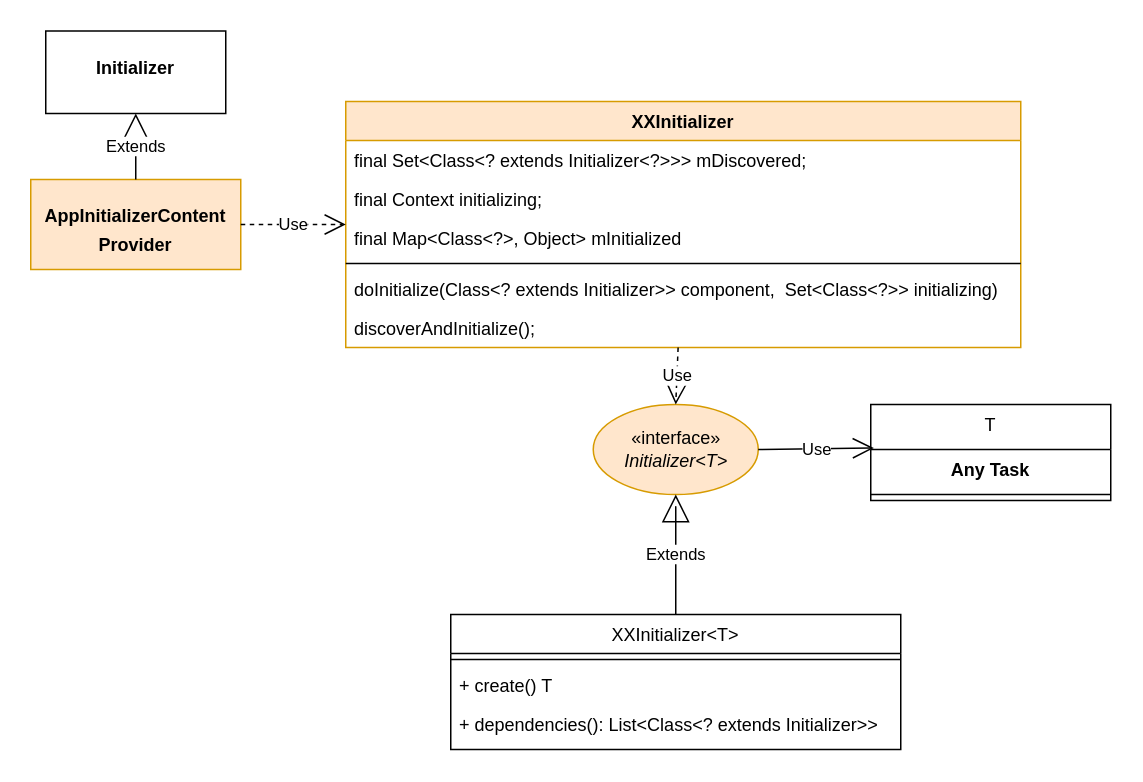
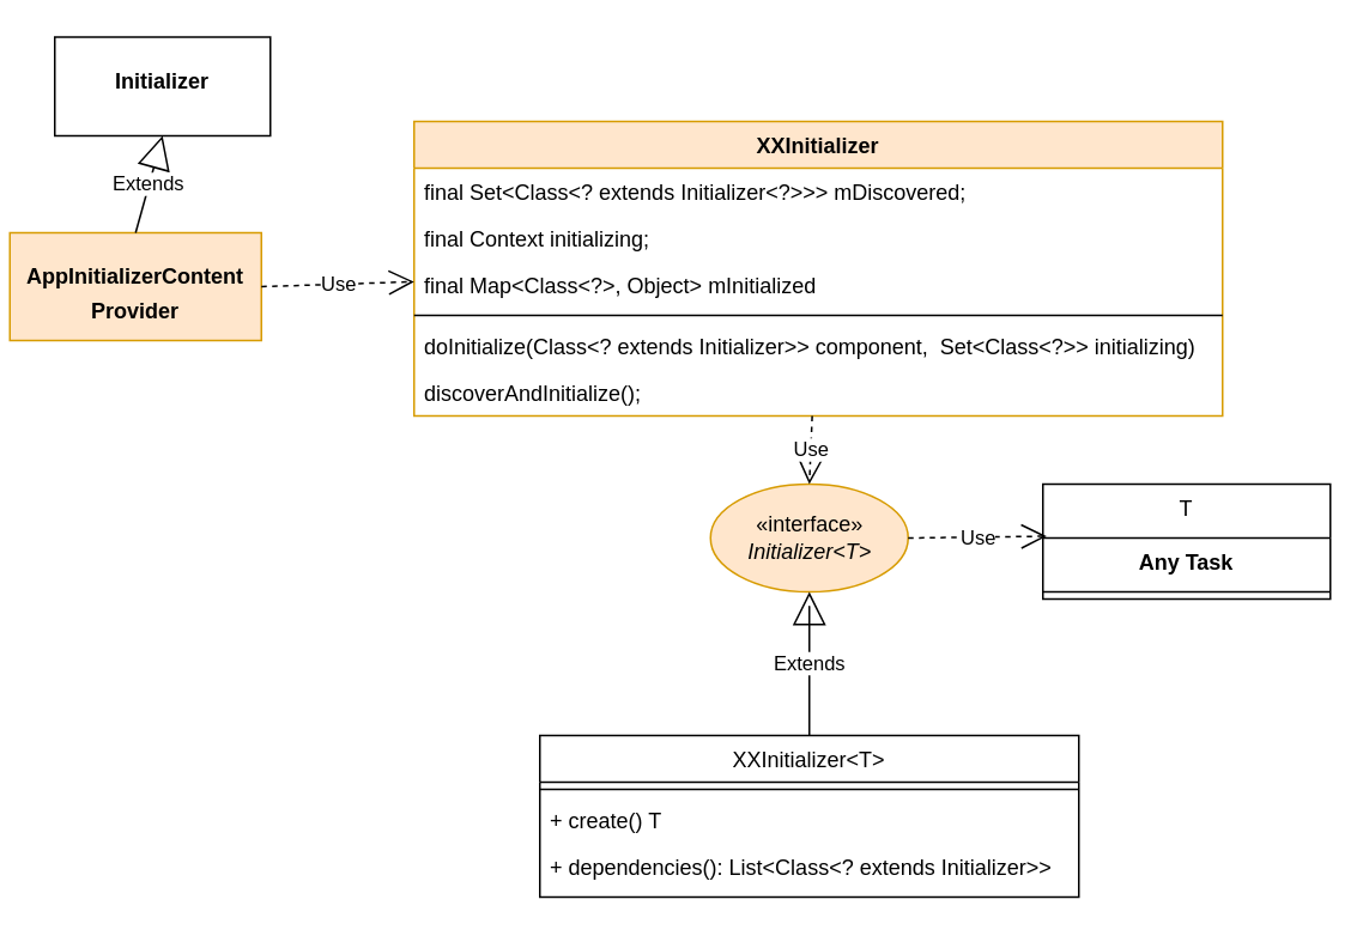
- <mxCell id="11" value="&lt;p style=&quot;margin: 0px ; margin-top: 4px ; text-align: center&quot;&gt;&lt;br&gt;&lt;b&gt;AppInitializerContent&lt;/b&gt;&lt;/p&gt;&lt;p style=&quot;margin: 0px ; margin-top: 4px ; text-align: center&quot;&gt;&lt;b&gt;Provider&lt;/b&gt;&lt;/p&gt;" style="verticalAlign=top;align=left;overflow=fill;fontSize=12;fontFamily=Helvetica;html=1;fillColor=#ffe6cc;strokeColor=#d79b00;" vertex="1" parent="1"><mxGeometry x="20" y="119" width="140" height="60" as="geometry" /></mxCell>
+ <mxCell id="11" value="&lt;p style=&quot;margin: 0px ; margin-top: 4px ; text-align: center&quot;&gt;&lt;br&gt;&lt;b&gt;AppInitializerContent&lt;/b&gt;&lt;/p&gt;&lt;p style=&quot;margin: 0px ; margin-top: 4px ; text-align: center&quot;&gt;&lt;b&gt;Provider&lt;/b&gt;&lt;/p&gt;" style="verticalAlign=top;align=left;overflow=fill;fontSize=12;fontFamily=Helvetica;html=1;fillColor=#ffe6cc;strokeColor=#d79b00;" vertex="1" parent="1"><mxGeometry x="5" y="129" width="140" height="60" as="geometry" /></mxCell>
- <mxCell id="14" value="Use" style="endArrow=open;endSize=12;dashed=0;html=1;exitX=1;exitY=0.5;exitDx=0;exitDy=0;entryX=0.013;entryY=-0.038;entryDx=0;entryDy=0;entryPerimeter=0;" edge="1" parent="1" source="9" target="7"><mxGeometry width="160" relative="1" as="geometry"><mxPoint x="545" y="293" as="sourcePoint" /><mxPoint x="705" y="293" as="targetPoint" /></mxGeometry></mxCell>
+ <mxCell id="14" value="Use" style="endArrow=open;endSize=12;dashed=1;html=1;exitX=1;exitY=0.5;exitDx=0;exitDy=0;entryX=0.013;entryY=-0.038;entryDx=0;entryDy=0;entryPerimeter=0;" edge="1" parent="1" source="9" target="7"><mxGeometry width="160" relative="1" as="geometry"><mxPoint x="545" y="293" as="sourcePoint" /><mxPoint x="705" y="293" as="targetPoint" /></mxGeometry></mxCell>
